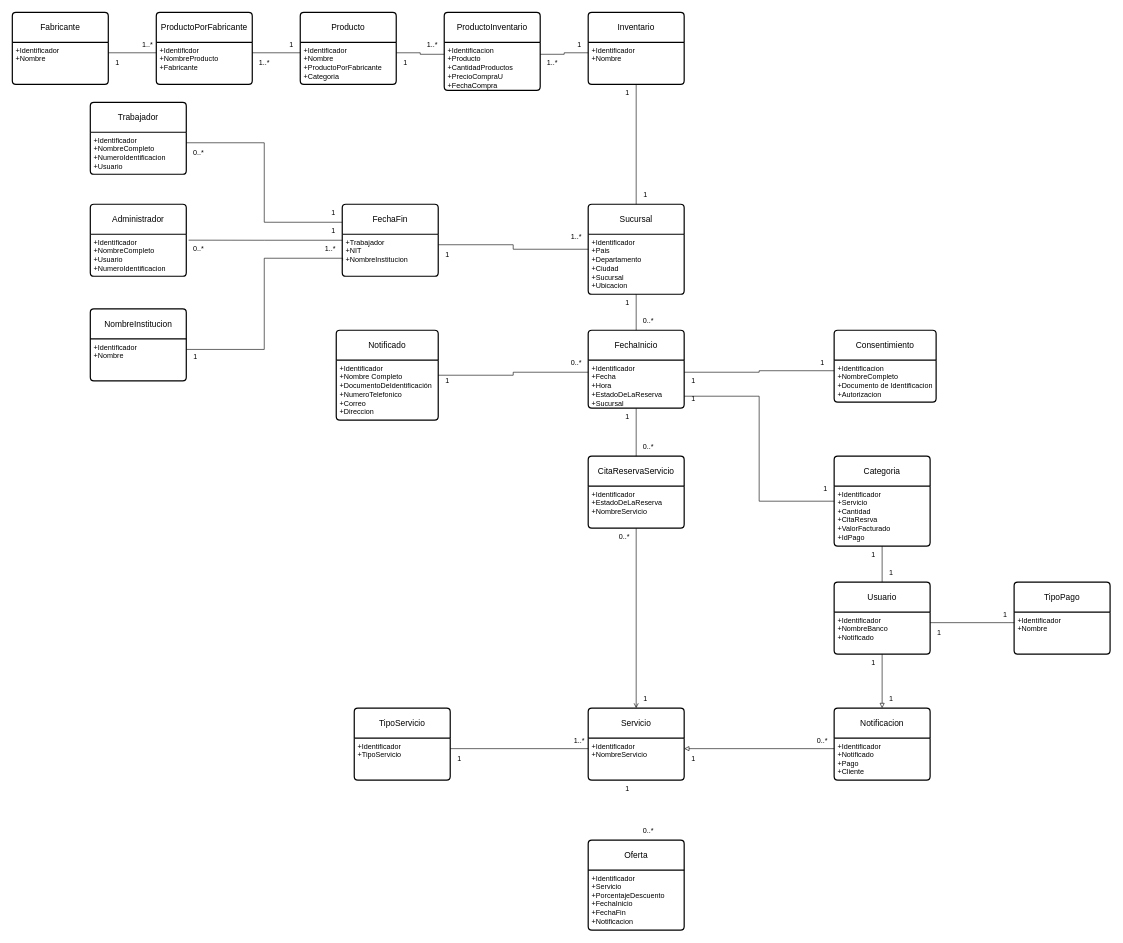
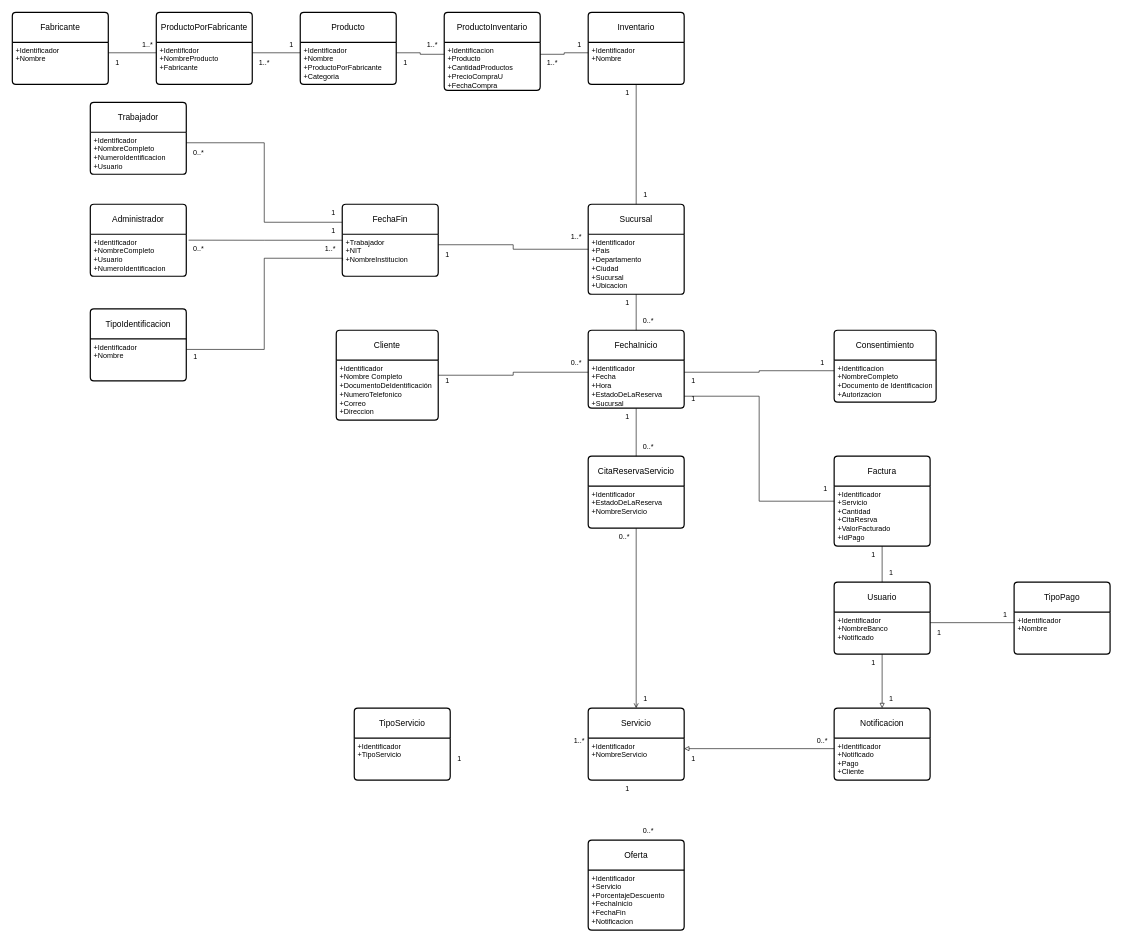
- <mxCell id="18" value="NombreInstitucion" style="swimlane;childLayout=stackLayout;horizontal=1;startSize=50;horizontalStack=0;rounded=1;fontSize=14;fontStyle=0;strokeWidth=2;resizeParent=0;resizeLast=1;shadow=0;dashed=0;align=center;arcSize=4;whiteSpace=wrap;html=1;" vertex="1" parent="1"><mxGeometry x="150" y="514.5" width="160" height="120" as="geometry" /></mxCell>
+ <mxCell id="18" value="TipoIdentificacion" style="swimlane;childLayout=stackLayout;horizontal=1;startSize=50;horizontalStack=0;rounded=1;fontSize=14;fontStyle=0;strokeWidth=2;resizeParent=0;resizeLast=1;shadow=0;dashed=0;align=center;arcSize=4;whiteSpace=wrap;html=1;" vertex="1" parent="1"><mxGeometry x="150" y="514.5" width="160" height="120" as="geometry" /></mxCell>
- <mxCell id="23" value="Notificado" style="swimlane;childLayout=stackLayout;horizontal=1;startSize=50;horizontalStack=0;rounded=1;fontSize=14;fontStyle=0;strokeWidth=2;resizeParent=0;resizeLast=1;shadow=0;dashed=0;align=center;arcSize=4;whiteSpace=wrap;html=1;" vertex="1" parent="1"><mxGeometry x="560" y="550" width="170" height="150" as="geometry" /></mxCell>
+ <mxCell id="23" value="Cliente" style="swimlane;childLayout=stackLayout;horizontal=1;startSize=50;horizontalStack=0;rounded=1;fontSize=14;fontStyle=0;strokeWidth=2;resizeParent=0;resizeLast=1;shadow=0;dashed=0;align=center;arcSize=4;whiteSpace=wrap;html=1;" vertex="1" parent="1"><mxGeometry x="560" y="550" width="170" height="150" as="geometry" /></mxCell>
- <mxCell id="35" value="Categoria" style="swimlane;childLayout=stackLayout;horizontal=1;startSize=50;horizontalStack=0;rounded=1;fontSize=14;fontStyle=0;strokeWidth=2;resizeParent=0;resizeLast=1;shadow=0;dashed=0;align=center;arcSize=4;whiteSpace=wrap;html=1;" vertex="1" parent="1"><mxGeometry x="1390" y="760" width="160" height="150" as="geometry" /></mxCell>
+ <mxCell id="35" value="Factura" style="swimlane;childLayout=stackLayout;horizontal=1;startSize=50;horizontalStack=0;rounded=1;fontSize=14;fontStyle=0;strokeWidth=2;resizeParent=0;resizeLast=1;shadow=0;dashed=0;align=center;arcSize=4;whiteSpace=wrap;html=1;" vertex="1" parent="1"><mxGeometry x="1390" y="760" width="160" height="150" as="geometry" /></mxCell>
- <mxCell id="62" style="edgeStyle=orthogonalEdgeStyle;rounded=0;orthogonalLoop=1;jettySize=auto;html=1;exitX=0;exitY=0.25;exitDx=0;exitDy=0;entryX=1;entryY=0.25;entryDx=0;entryDy=0;endArrow=none;endFill=0;" edge="1" parent="1" source="32" target="42"><mxGeometry relative="1" as="geometry" /></mxCell>
